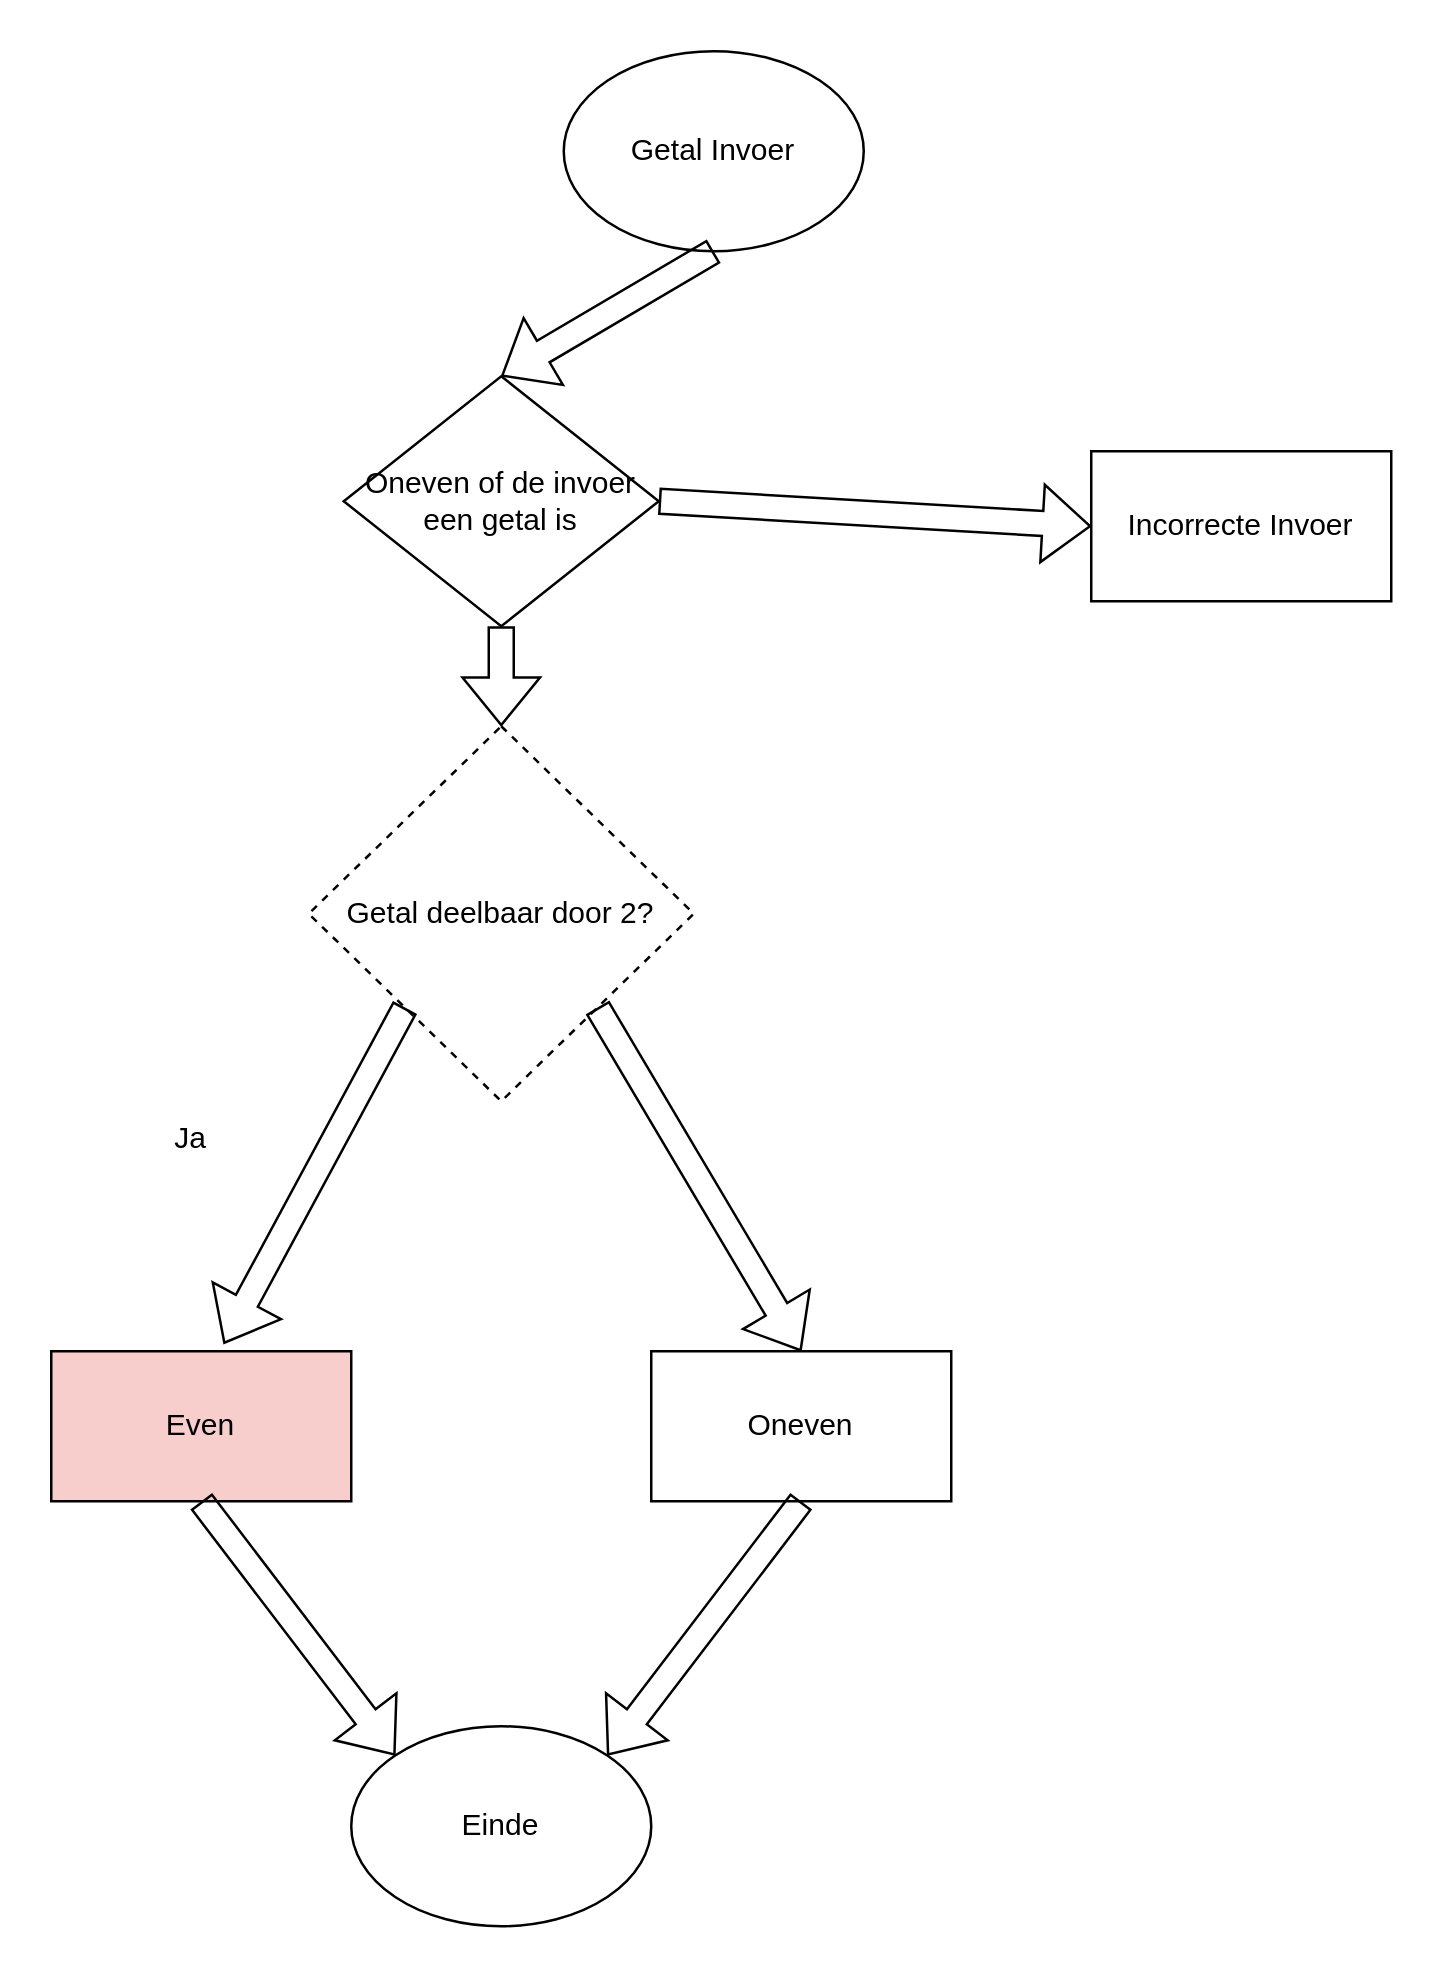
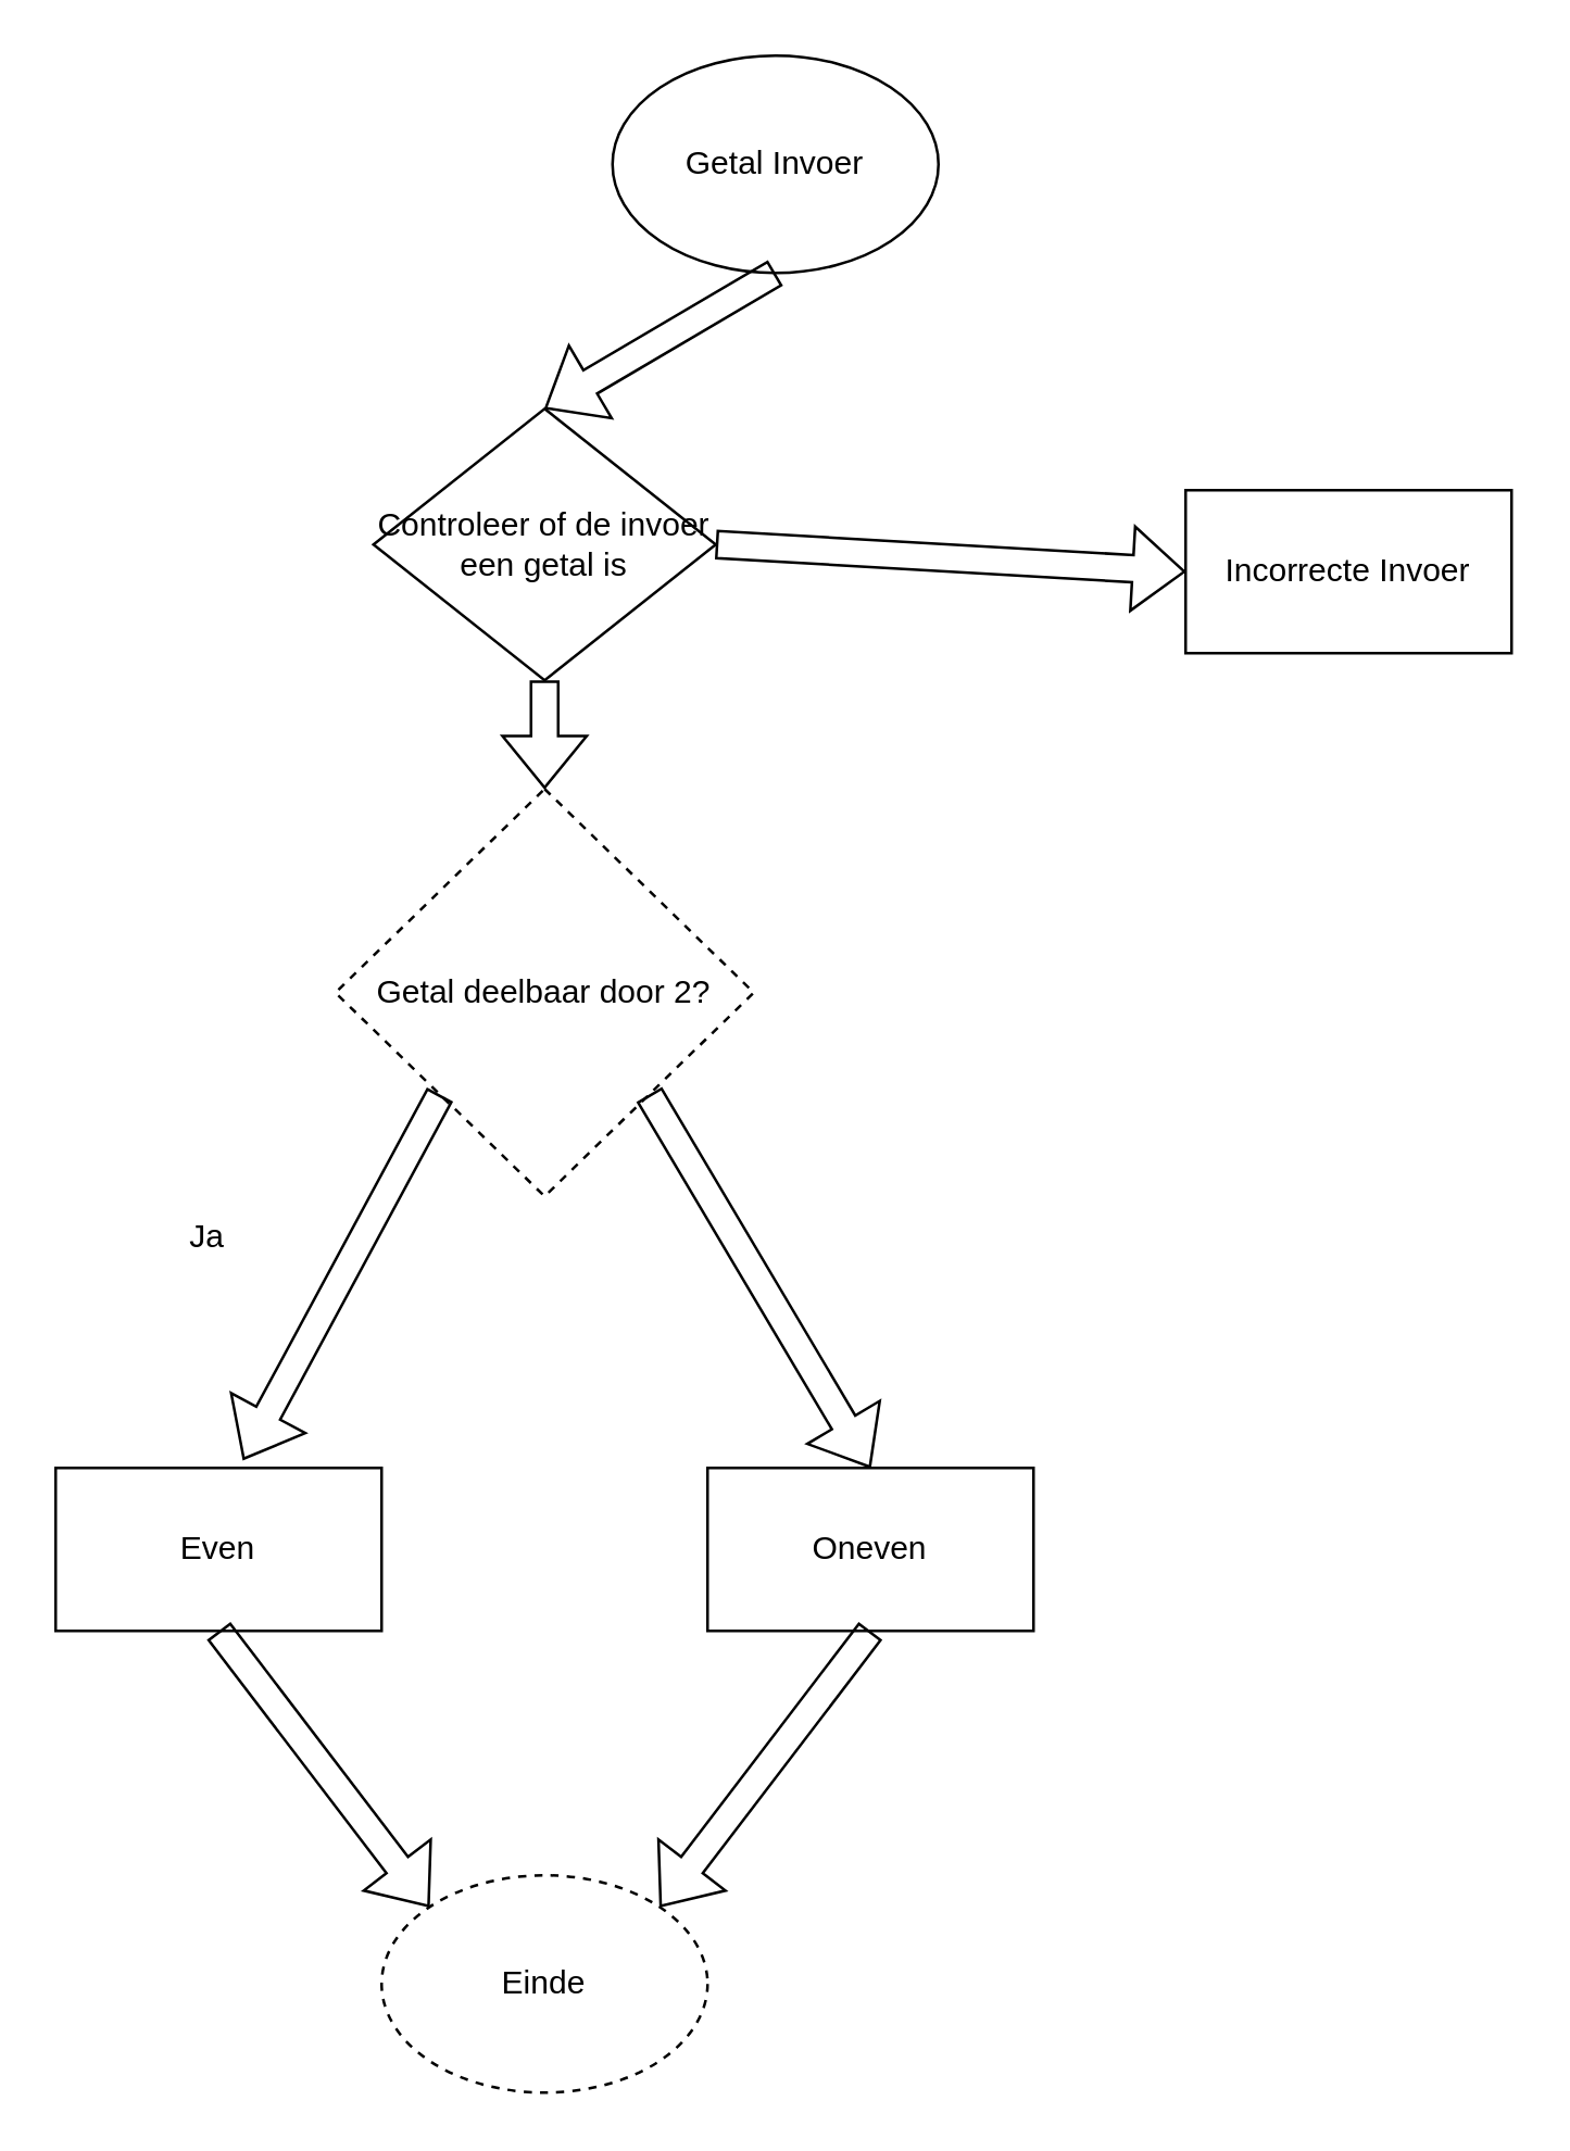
- <mxCell id="16" value="Oneven of de invoer een getal is" style="rhombus;whiteSpace=wrap;html=1;" vertex="1" parent="1"><mxGeometry x="137" y="150" width="126" height="100" as="geometry" /></mxCell>
+ <mxCell id="16" value="Controleer of de invoer een getal is" style="rhombus;whiteSpace=wrap;html=1;" vertex="1" parent="1"><mxGeometry x="137" y="150" width="126" height="100" as="geometry" /></mxCell>
- <mxCell id="8" value="Even" style="rounded=0;whiteSpace=wrap;html=1;fillColor=#f8cecc;" vertex="1" parent="1"><mxGeometry x="20" y="540" width="120" height="60" as="geometry" /></mxCell>
+ <mxCell id="8" value="Even" style="rounded=0;whiteSpace=wrap;html=1;" vertex="1" parent="1"><mxGeometry x="20" y="540" width="120" height="60" as="geometry" /></mxCell>
- <mxCell id="12" value="Einde" style="ellipse;whiteSpace=wrap;html=1;" vertex="1" parent="1"><mxGeometry x="140" y="690" width="120" height="80" as="geometry" /></mxCell>
+ <mxCell id="12" value="Einde" style="ellipse;whiteSpace=wrap;html=1;dashed=1;" vertex="1" parent="1"><mxGeometry x="140" y="690" width="120" height="80" as="geometry" /></mxCell>
